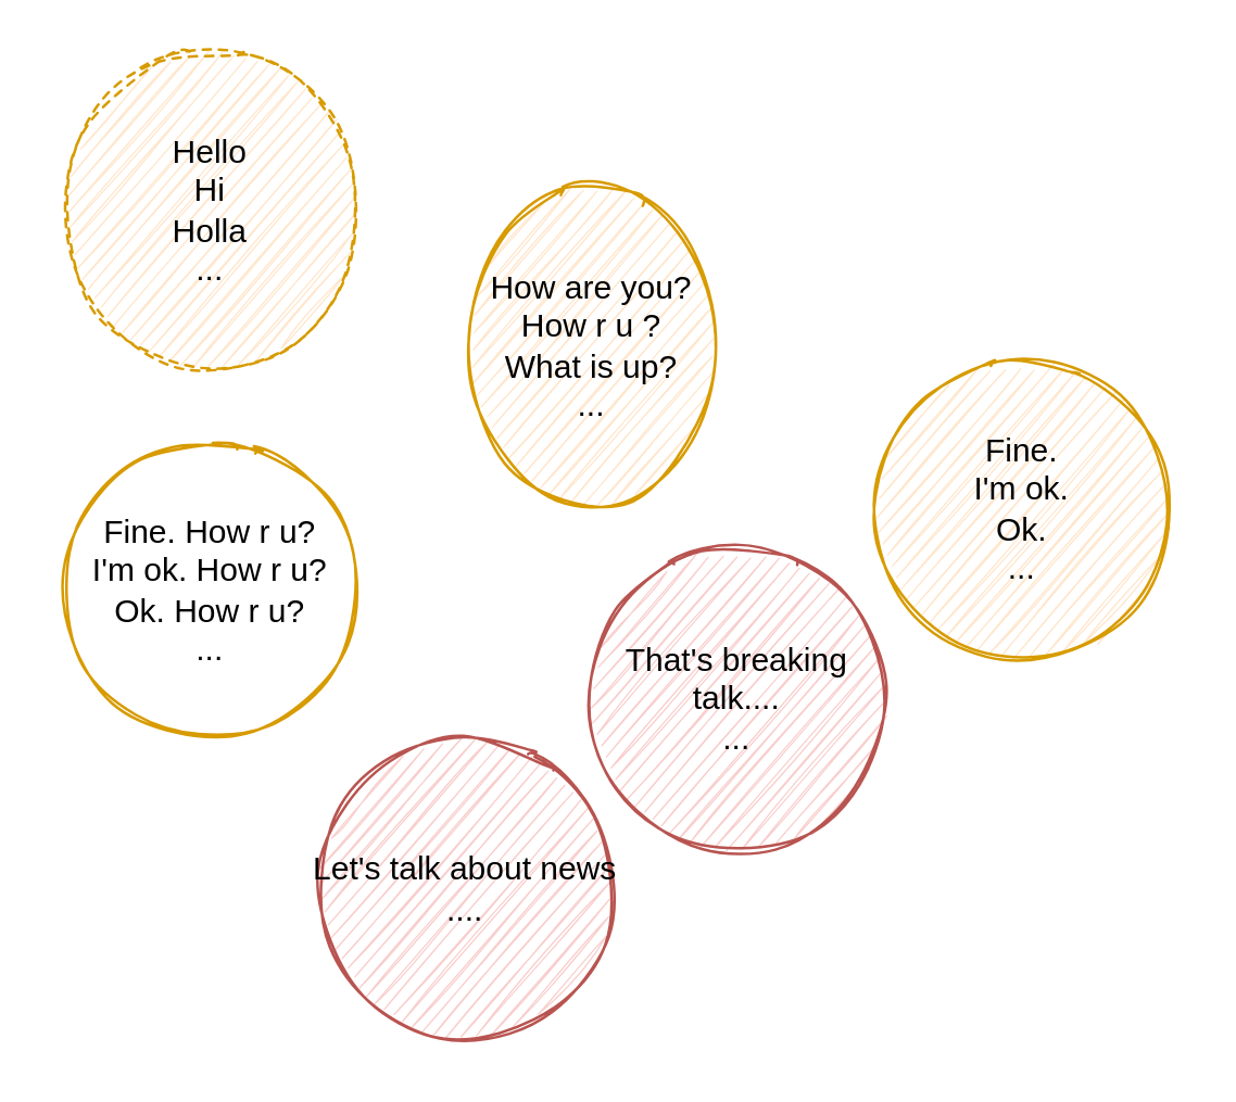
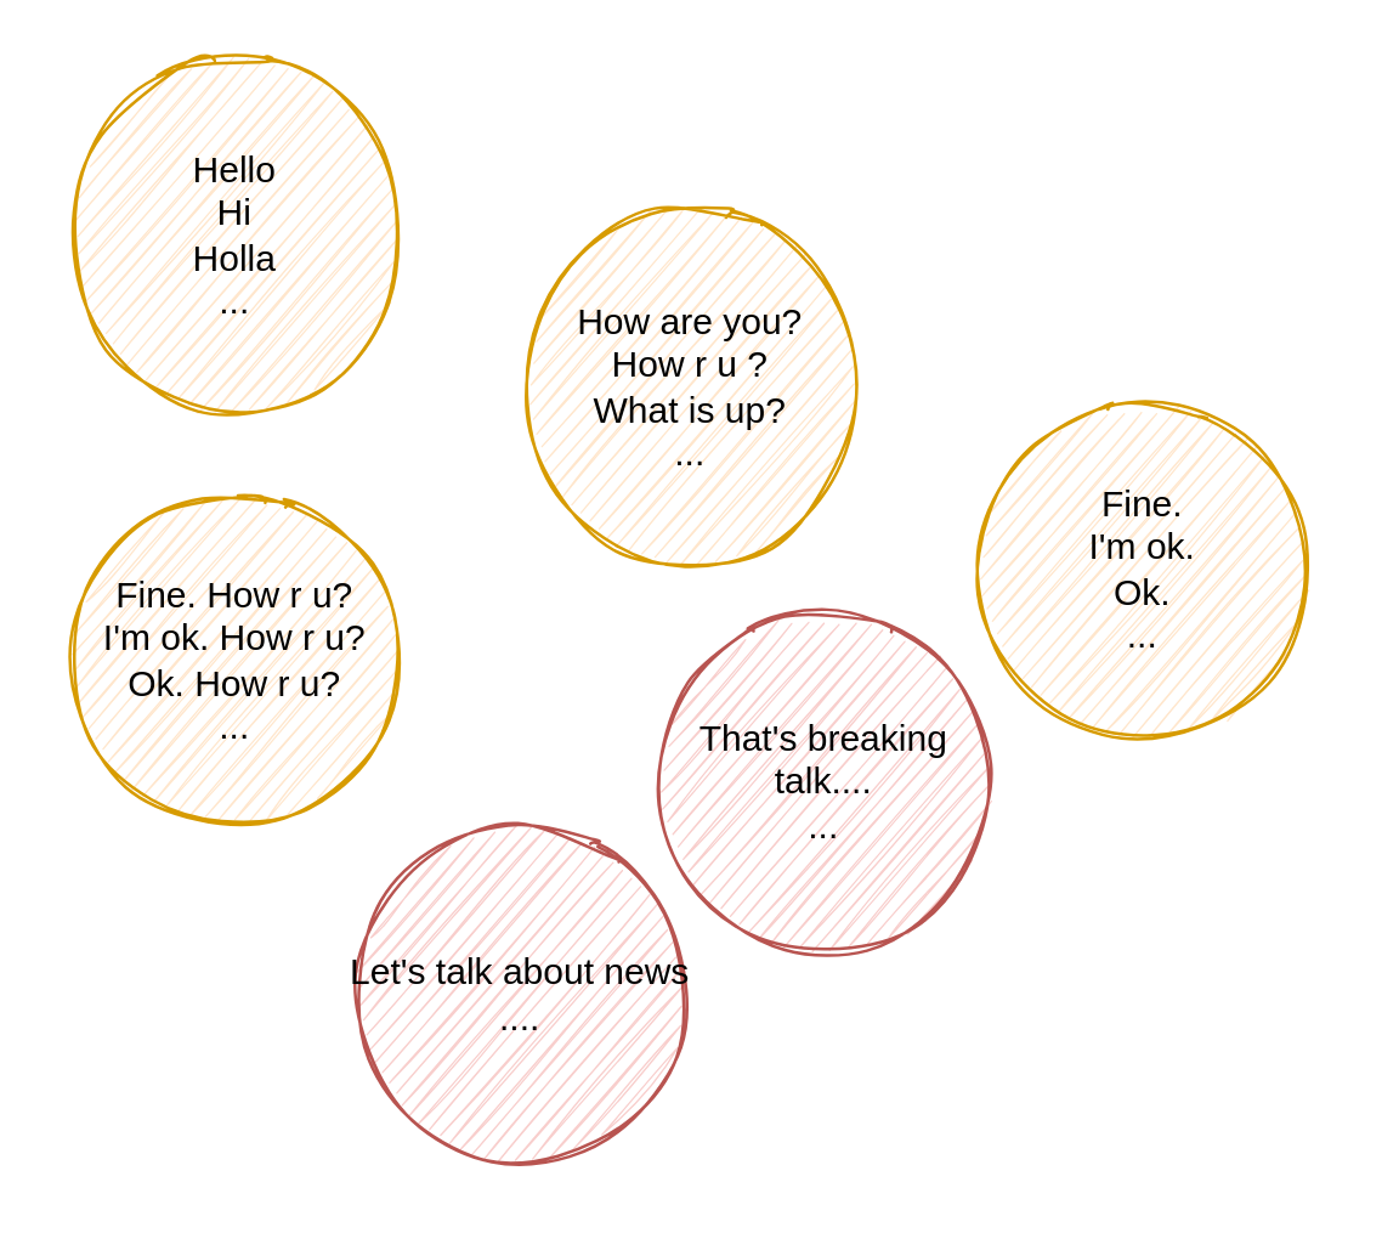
- <mxCell id="2" value="Hello&lt;br&gt;Hi&lt;br&gt;Holla&lt;br&gt;..." style="ellipse;whiteSpace=wrap;html=1;aspect=fixed;fillColor=#ffe6cc;strokeColor=#d79b00;sketch=1;dashed=1;" parent="1" vertex="1"><mxGeometry x="20" y="20" width="114" height="114" as="geometry" /></mxCell>
+ <mxCell id="2" value="Hello&lt;br&gt;Hi&lt;br&gt;Holla&lt;br&gt;..." style="ellipse;whiteSpace=wrap;html=1;aspect=fixed;fillColor=#ffe6cc;strokeColor=#d79b00;sketch=1;" parent="1" vertex="1"><mxGeometry x="20" y="20" width="114" height="114" as="geometry" /></mxCell>
- <mxCell id="3" value="How are you?&lt;br&gt;How r u ?&lt;br&gt;What is up?&lt;br&gt;..." style="ellipse;whiteSpace=wrap;html=1;aspect=fixed;fillColor=#ffe6cc;strokeColor=#d79b00;sketch=1;" parent="1" vertex="1"><mxGeometry x="170" y="70" width="95" height="114" as="geometry" /></mxCell>
+ <mxCell id="3" value="How are you?&lt;br&gt;How r u ?&lt;br&gt;What is up?&lt;br&gt;..." style="ellipse;whiteSpace=wrap;html=1;aspect=fixed;fillColor=#ffe6cc;strokeColor=#d79b00;sketch=1;" parent="1" vertex="1"><mxGeometry x="170" y="70" width="114" height="114" as="geometry" /></mxCell>
- <mxCell id="4" value="Fine. How r u?&lt;br&gt;I'm ok. How r u?&lt;br&gt;Ok. How r u?&lt;br&gt;..." style="ellipse;whiteSpace=wrap;html=1;aspect=fixed;fillColor=#ffffff;strokeColor=#d79b00;sketch=1;" parent="1" vertex="1"><mxGeometry x="20" y="160" width="114" height="114" as="geometry" /></mxCell>
+ <mxCell id="4" value="Fine. How r u?&lt;br&gt;I'm ok. How r u?&lt;br&gt;Ok. How r u?&lt;br&gt;..." style="ellipse;whiteSpace=wrap;html=1;aspect=fixed;fillColor=#ffe6cc;strokeColor=#d79b00;sketch=1;" parent="1" vertex="1"><mxGeometry x="20" y="160" width="114" height="114" as="geometry" /></mxCell>
